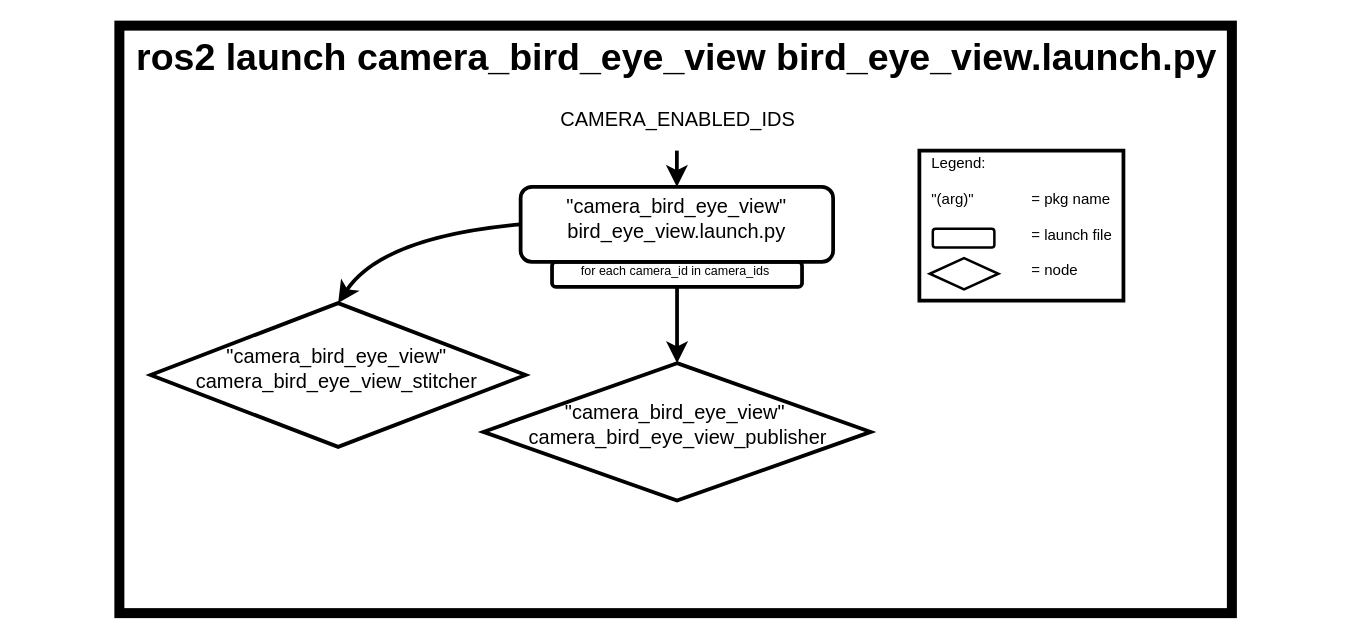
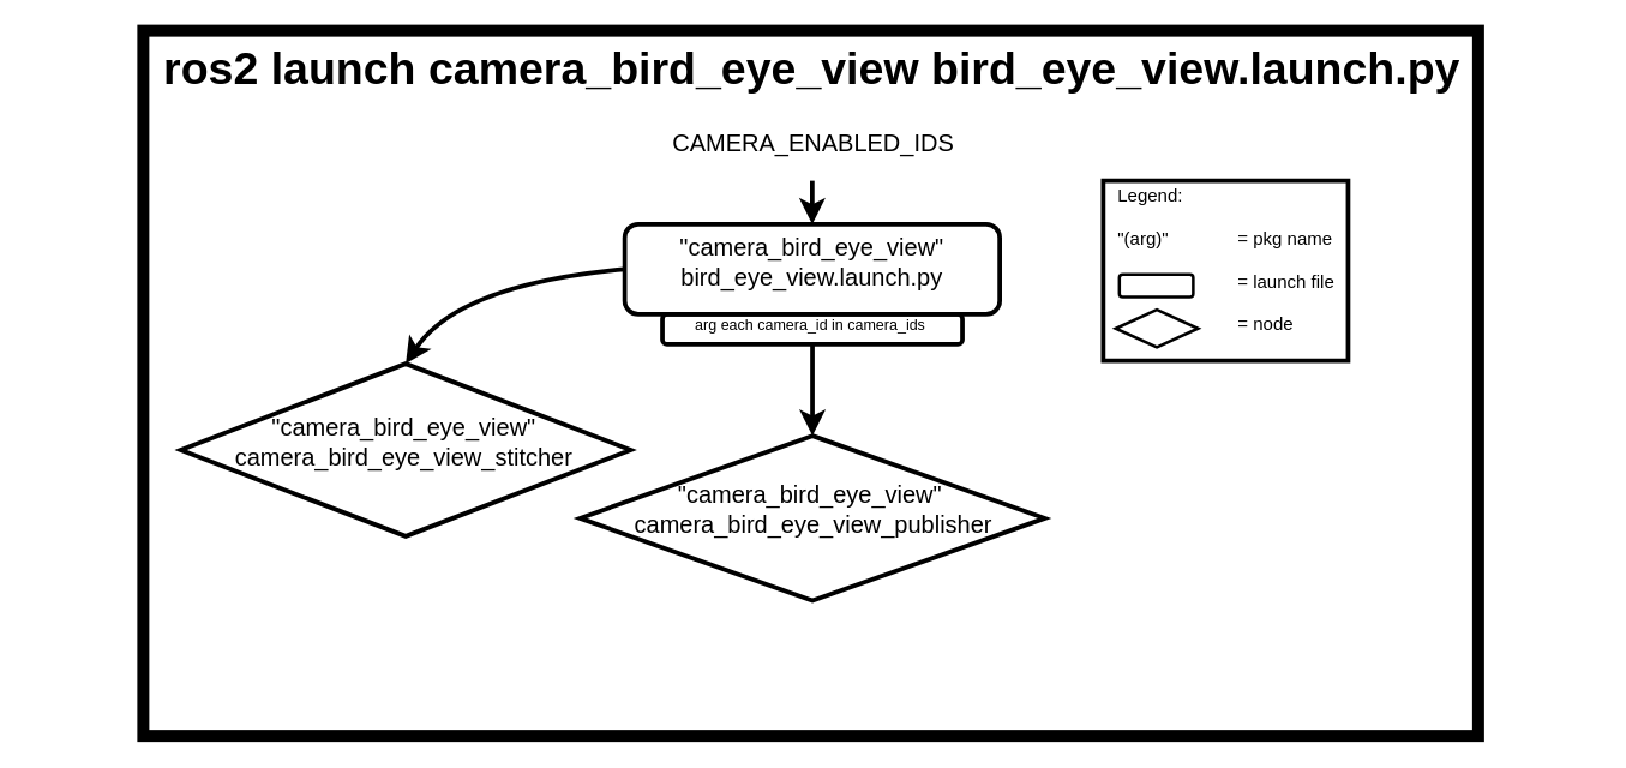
- <mxCell id="17" value="&lt;div align=&quot;center&quot;&gt;&lt;font style=&quot;font-size: 10px;&quot;&gt;&lt;span style=&quot;color: light-dark(rgb(0, 0, 0), rgb(0, 0, 0));&quot;&gt;for each camera_id in camera_ids&lt;/span&gt;&lt;/font&gt;&lt;/div&gt;" style="text;strokeColor=none;fillColor=none;html=1;align=center;verticalAlign=middle;whiteSpace=wrap;rounded=0;fontSize=16;" vertex="1" parent="1"><mxGeometry x="450" y="199" width="180" height="30" as="geometry" /></mxCell>
+ <mxCell id="17" value="&lt;div align=&quot;center&quot;&gt;&lt;font style=&quot;font-size: 10px;&quot;&gt;&lt;span style=&quot;color: light-dark(rgb(0, 0, 0), rgb(0, 0, 0));&quot;&gt;arg each camera_id in camera_ids&lt;/span&gt;&lt;/font&gt;&lt;/div&gt;" style="text;strokeColor=none;fillColor=none;html=1;align=center;verticalAlign=middle;whiteSpace=wrap;rounded=0;fontSize=16;" vertex="1" parent="1"><mxGeometry x="450" y="199" width="180" height="30" as="geometry" /></mxCell>
